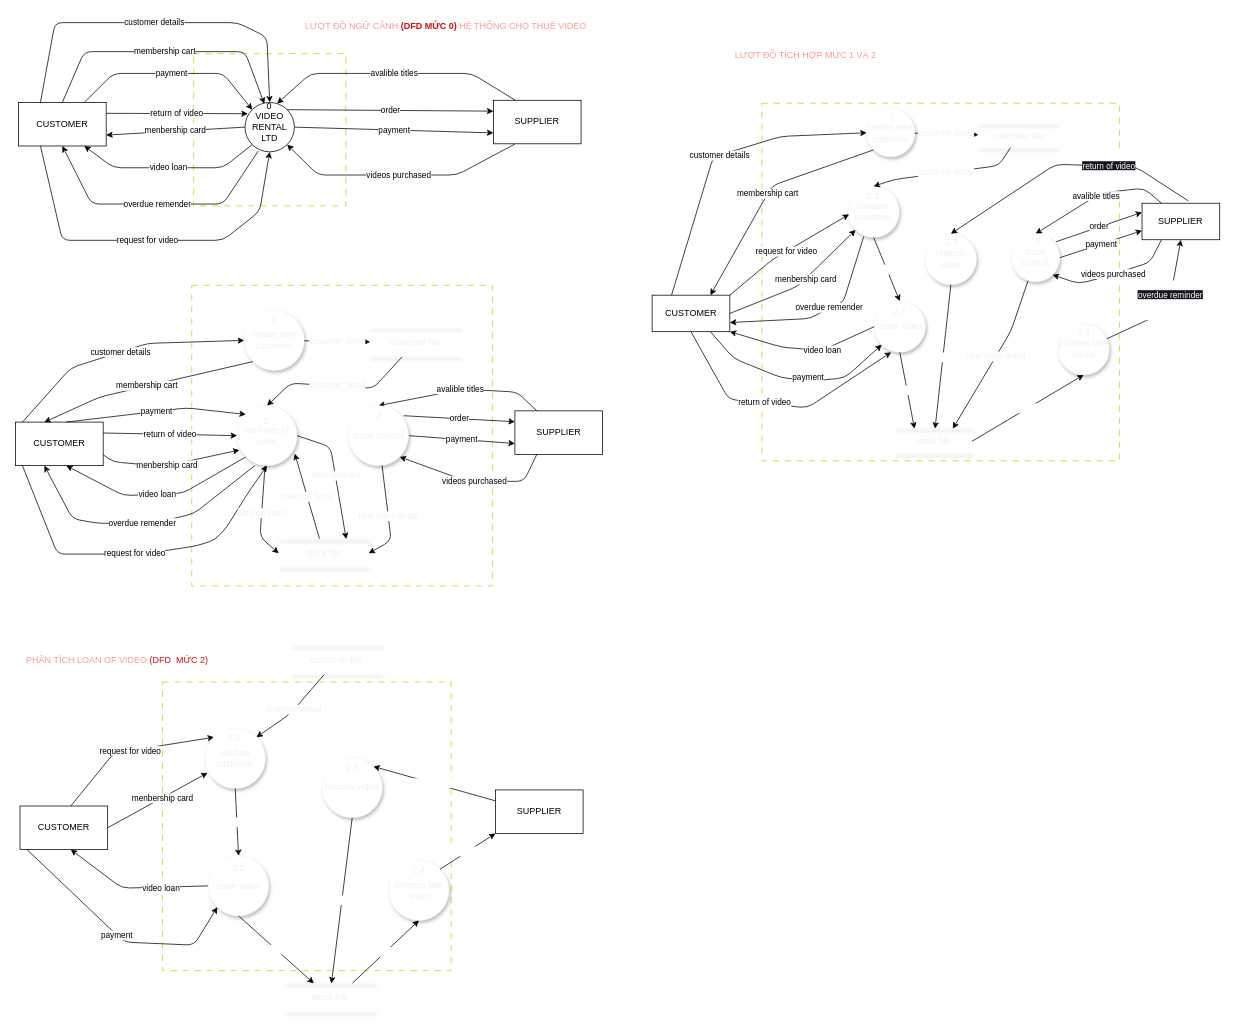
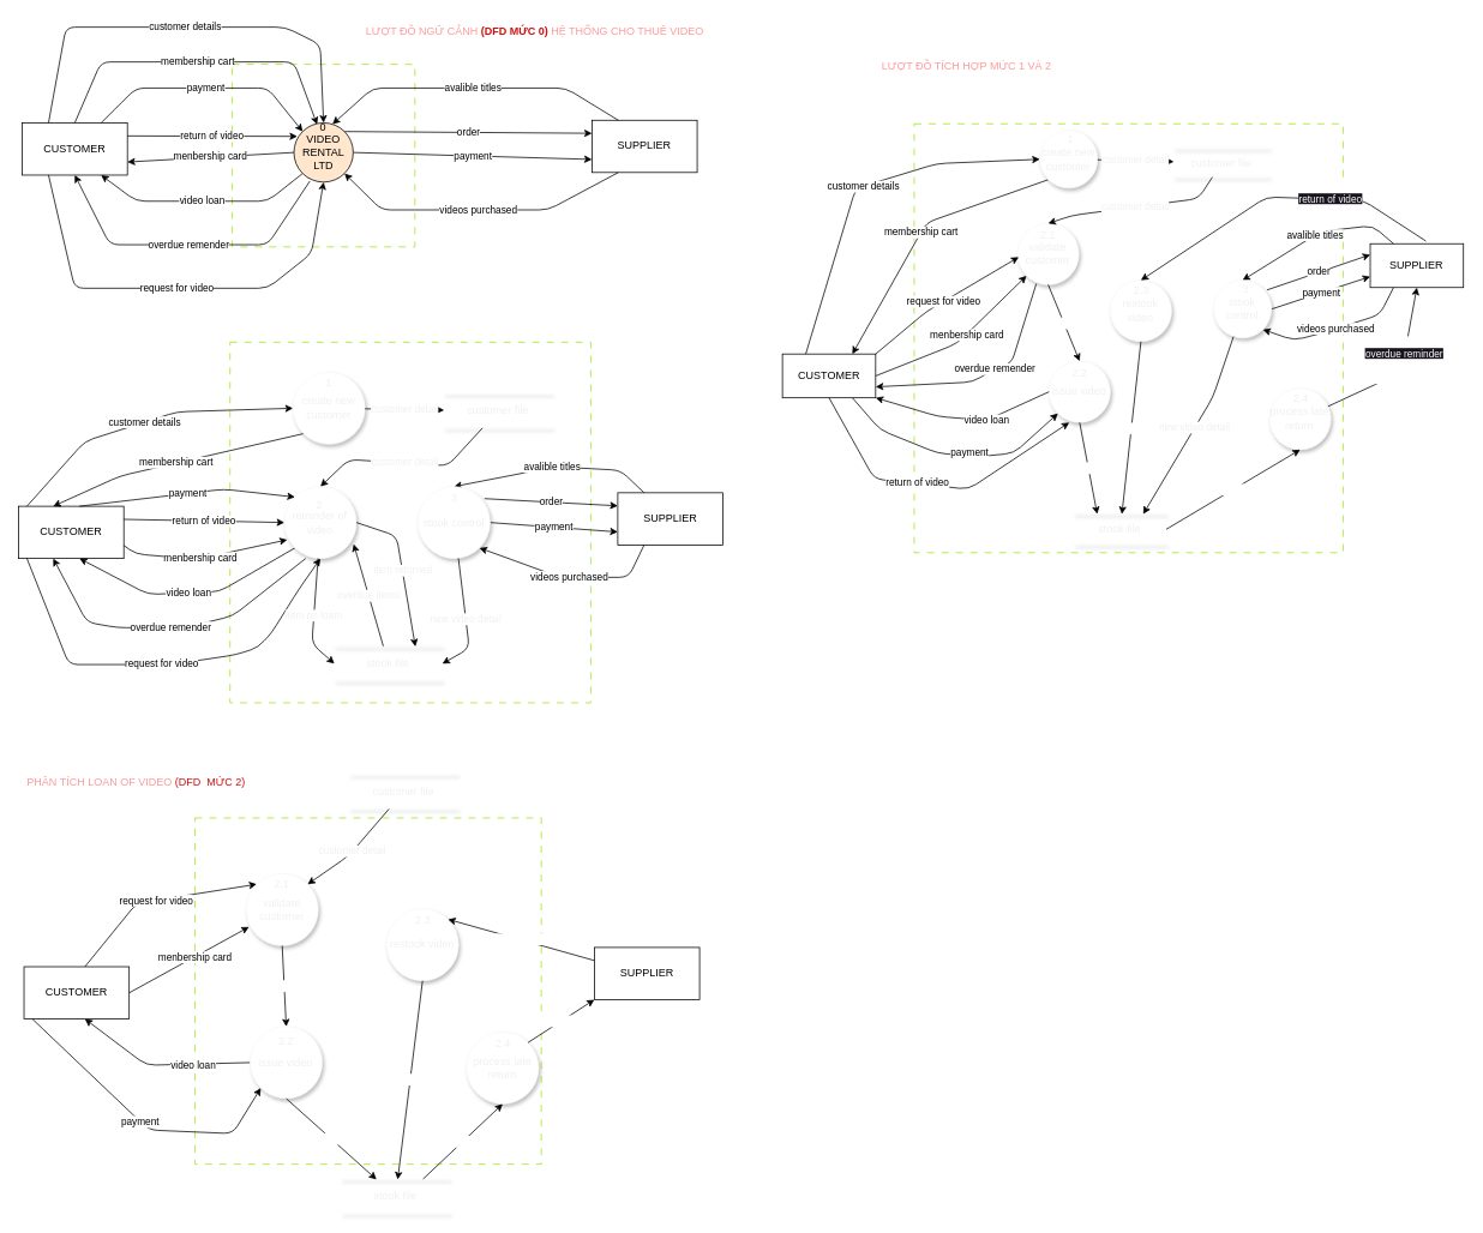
- <mxCell id="10" value="VIDEO RENTAL LTD" style="ellipse;whiteSpace=wrap;html=1;aspect=fixed;" vertex="1" parent="1"><mxGeometry x="326.051" y="136.129" width="65.856" height="65.856" as="geometry" /></mxCell>
+ <mxCell id="10" value="VIDEO RENTAL LTD" style="ellipse;whiteSpace=wrap;html=1;aspect=fixed;fillColor=#ffe6cc;" vertex="1" parent="1"><mxGeometry x="326.051" y="136.129" width="65.856" height="65.856" as="geometry" /></mxCell>
- <mxCell id="55" value="&lt;font color=&quot;#ff9999&quot;&gt;PHÂN TÍCH LOAN OF VIDEO &lt;/font&gt;(DFD&amp;nbsp; MỨC 2)" style="text;html=1;strokeColor=none;fillColor=none;align=center;verticalAlign=middle;whiteSpace=wrap;rounded=0;fontColor=#d30d0d;" vertex="1" parent="1"><mxGeometry x="24" y="865" width="264" height="30" as="geometry" /></mxCell>
+ <mxCell id="55" value="&lt;font color=&quot;#ff9999&quot;&gt;PHÂN TÍCH LOAN OF VIDEO &lt;/font&gt;(DFD&amp;nbsp; MỨC 2)" style="text;html=1;strokeColor=none;fillColor=none;align=center;verticalAlign=middle;whiteSpace=wrap;rounded=0;fontColor=#d30d0d;" vertex="1" parent="1"><mxGeometry x="19" y="855" width="264" height="30" as="geometry" /></mxCell>
